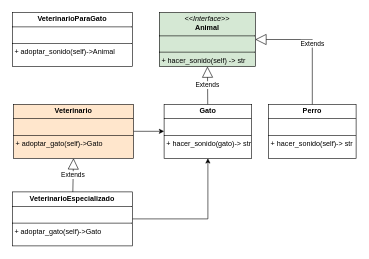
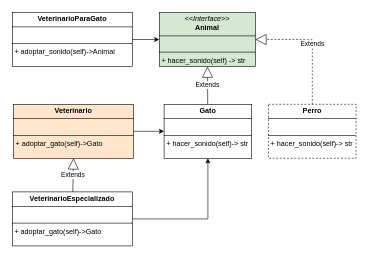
+ <mxCell id="12" style="edgeStyle=orthogonalEdgeStyle;rounded=0;orthogonalLoop=1;jettySize=auto;html=1;" parent="1" source="13" target="2" edge="1"><mxGeometry relative="1" as="geometry" /></mxCell>
- <mxCell id="11" value="Extends" style="endArrow=block;endSize=16;endFill=0;html=1;rounded=0;entryX=1;entryY=0.5;entryDx=0;entryDy=0;" parent="1" source="3" target="2" edge="1"><mxGeometry x="-0.004" width="160" relative="1" as="geometry"><mxPoint x="475" y="360" as="sourcePoint" /><mxPoint x="474" y="297" as="targetPoint" /><Array as="points"><mxPoint x="520" y="65" /></Array><mxPoint as="offset" /></mxGeometry></mxCell>
+ <mxCell id="11" value="Extends" style="endArrow=block;endSize=16;endFill=0;html=1;rounded=0;entryX=1;entryY=0.5;entryDx=0;entryDy=0;dashed=1;" parent="1" source="3" target="2" edge="1"><mxGeometry x="-0.004" width="160" relative="1" as="geometry"><mxPoint x="475" y="360" as="sourcePoint" /><mxPoint x="474" y="297" as="targetPoint" /><Array as="points"><mxPoint x="520" y="65" /></Array><mxPoint as="offset" /></mxGeometry></mxCell>
- <mxCell id="9" value="&lt;p style=&quot;margin:0px;margin-top:4px;text-align:center;&quot;&gt;&lt;b&gt;Gato&lt;/b&gt;&lt;/p&gt;&lt;hr size=&quot;1&quot; style=&quot;border-style:solid;&quot;&gt;&lt;p style=&quot;margin:0px;margin-left:4px;&quot;&gt;&amp;nbsp;&lt;/p&gt;&lt;hr size=&quot;1&quot; style=&quot;border-style:solid;&quot;&gt;&lt;p style=&quot;margin:0px;margin-left:4px;&quot;&gt;+ hacer_sonido(gato)-&amp;gt; str&lt;/p&gt;" style="verticalAlign=top;align=left;overflow=fill;html=1;whiteSpace=wrap;" parent="1" vertex="1"><mxGeometry x="273" y="173" width="146" height="90" as="geometry" /></mxCell>
+ <mxCell id="9" value="&lt;p style=&quot;margin:0px;margin-top:4px;text-align:center;&quot;&gt;&lt;b&gt;Gato&lt;/b&gt;&lt;/p&gt;&lt;hr size=&quot;1&quot; style=&quot;border-style:solid;&quot;&gt;&lt;p style=&quot;margin:0px;margin-left:4px;&quot;&gt;&amp;nbsp;&lt;/p&gt;&lt;hr size=&quot;1&quot; style=&quot;border-style:solid;&quot;&gt;&lt;p style=&quot;margin:0px;margin-left:4px;&quot;&gt;+ hacer_sonido(self)-&amp;gt; str&lt;/p&gt;" style="verticalAlign=top;align=left;overflow=fill;html=1;whiteSpace=wrap;" parent="1" vertex="1"><mxGeometry x="273" y="173" width="146" height="90" as="geometry" /></mxCell>
- <mxCell id="3" value="&lt;p style=&quot;margin:0px;margin-top:4px;text-align:center;&quot;&gt;&lt;b&gt;Perro&lt;/b&gt;&lt;/p&gt;&lt;hr size=&quot;1&quot; style=&quot;border-style:solid;&quot;&gt;&lt;p style=&quot;margin:0px;margin-left:4px;&quot;&gt;&amp;nbsp;&lt;/p&gt;&lt;hr size=&quot;1&quot; style=&quot;border-style:solid;&quot;&gt;&lt;p style=&quot;margin:0px;margin-left:4px;&quot;&gt;+ hacer_sonido(self)-&amp;gt; str&lt;/p&gt;" style="verticalAlign=top;align=left;overflow=fill;html=1;whiteSpace=wrap;" parent="1" vertex="1"><mxGeometry x="447" y="173" width="146" height="90" as="geometry" /></mxCell>
+ <mxCell id="3" value="&lt;p style=&quot;margin:0px;margin-top:4px;text-align:center;&quot;&gt;&lt;b&gt;Perro&lt;/b&gt;&lt;/p&gt;&lt;hr size=&quot;1&quot; style=&quot;border-style:solid;&quot;&gt;&lt;p style=&quot;margin:0px;margin-left:4px;&quot;&gt;&amp;nbsp;&lt;/p&gt;&lt;hr size=&quot;1&quot; style=&quot;border-style:solid;&quot;&gt;&lt;p style=&quot;margin:0px;margin-left:4px;&quot;&gt;+ hacer_sonido(self)-&amp;gt; str&lt;/p&gt;" style="verticalAlign=top;align=left;overflow=fill;html=1;whiteSpace=wrap;dashed=1;" parent="1" vertex="1"><mxGeometry x="447" y="173" width="146" height="90" as="geometry" /></mxCell>
